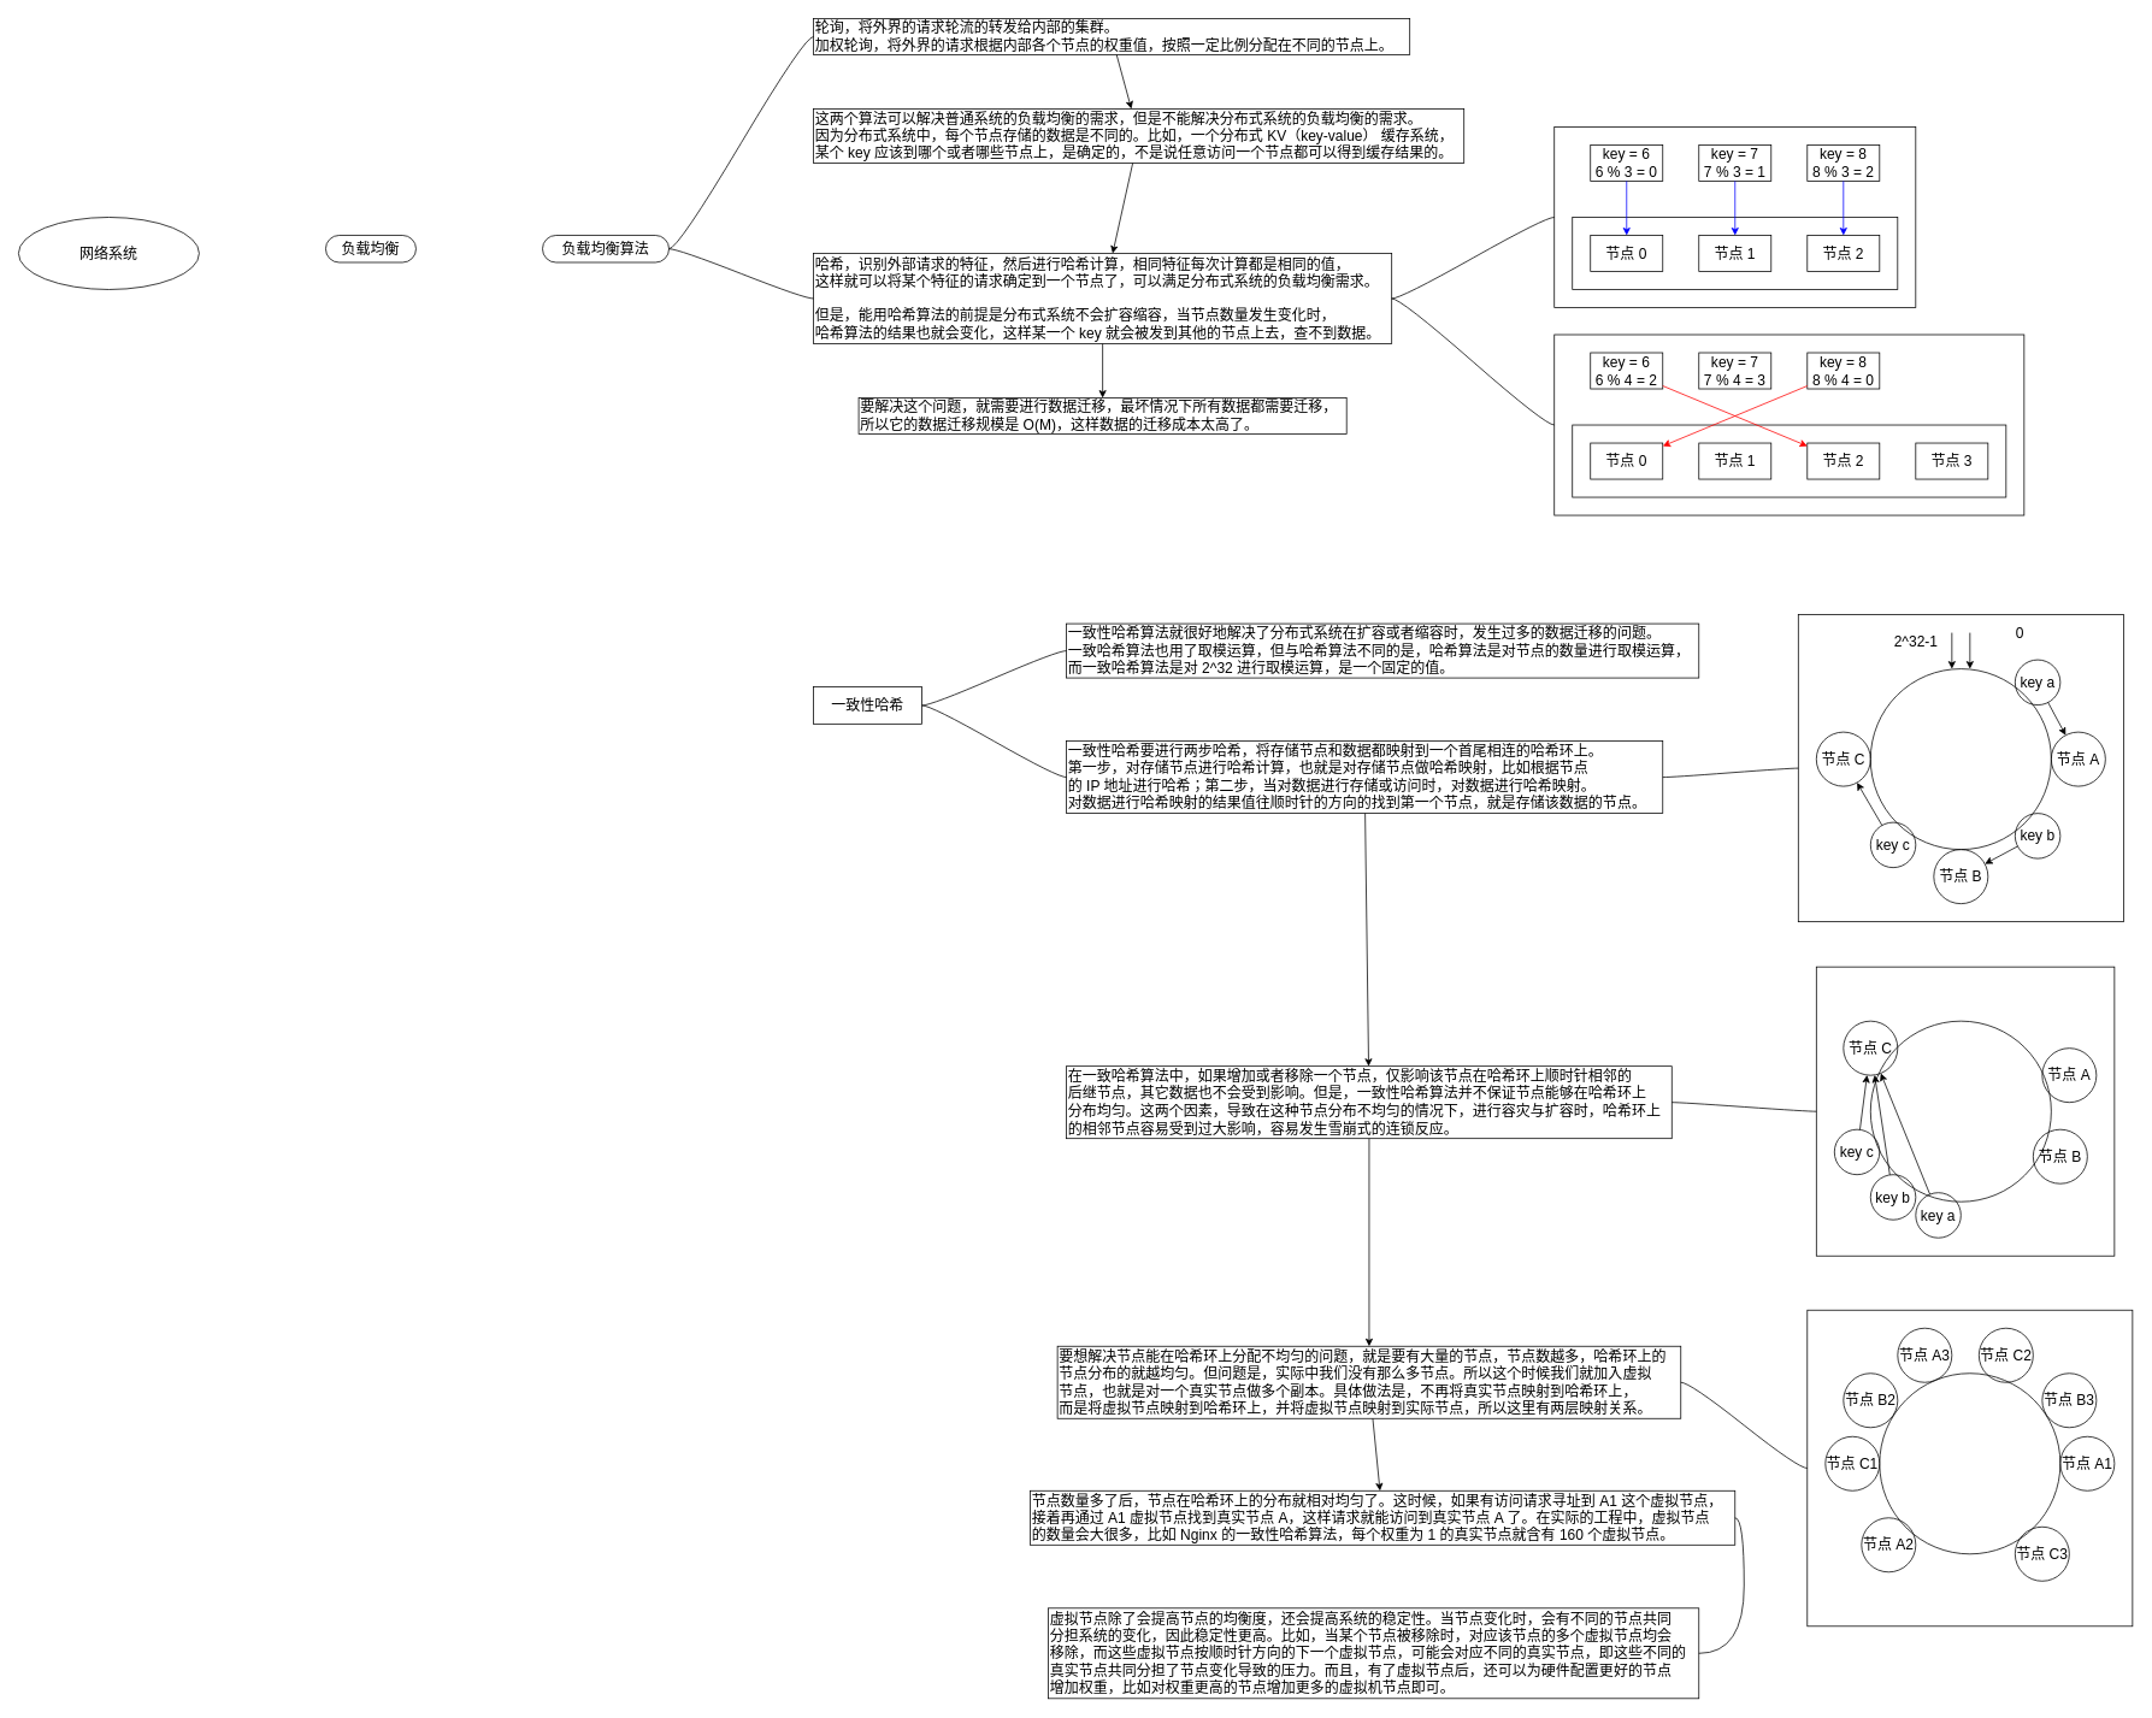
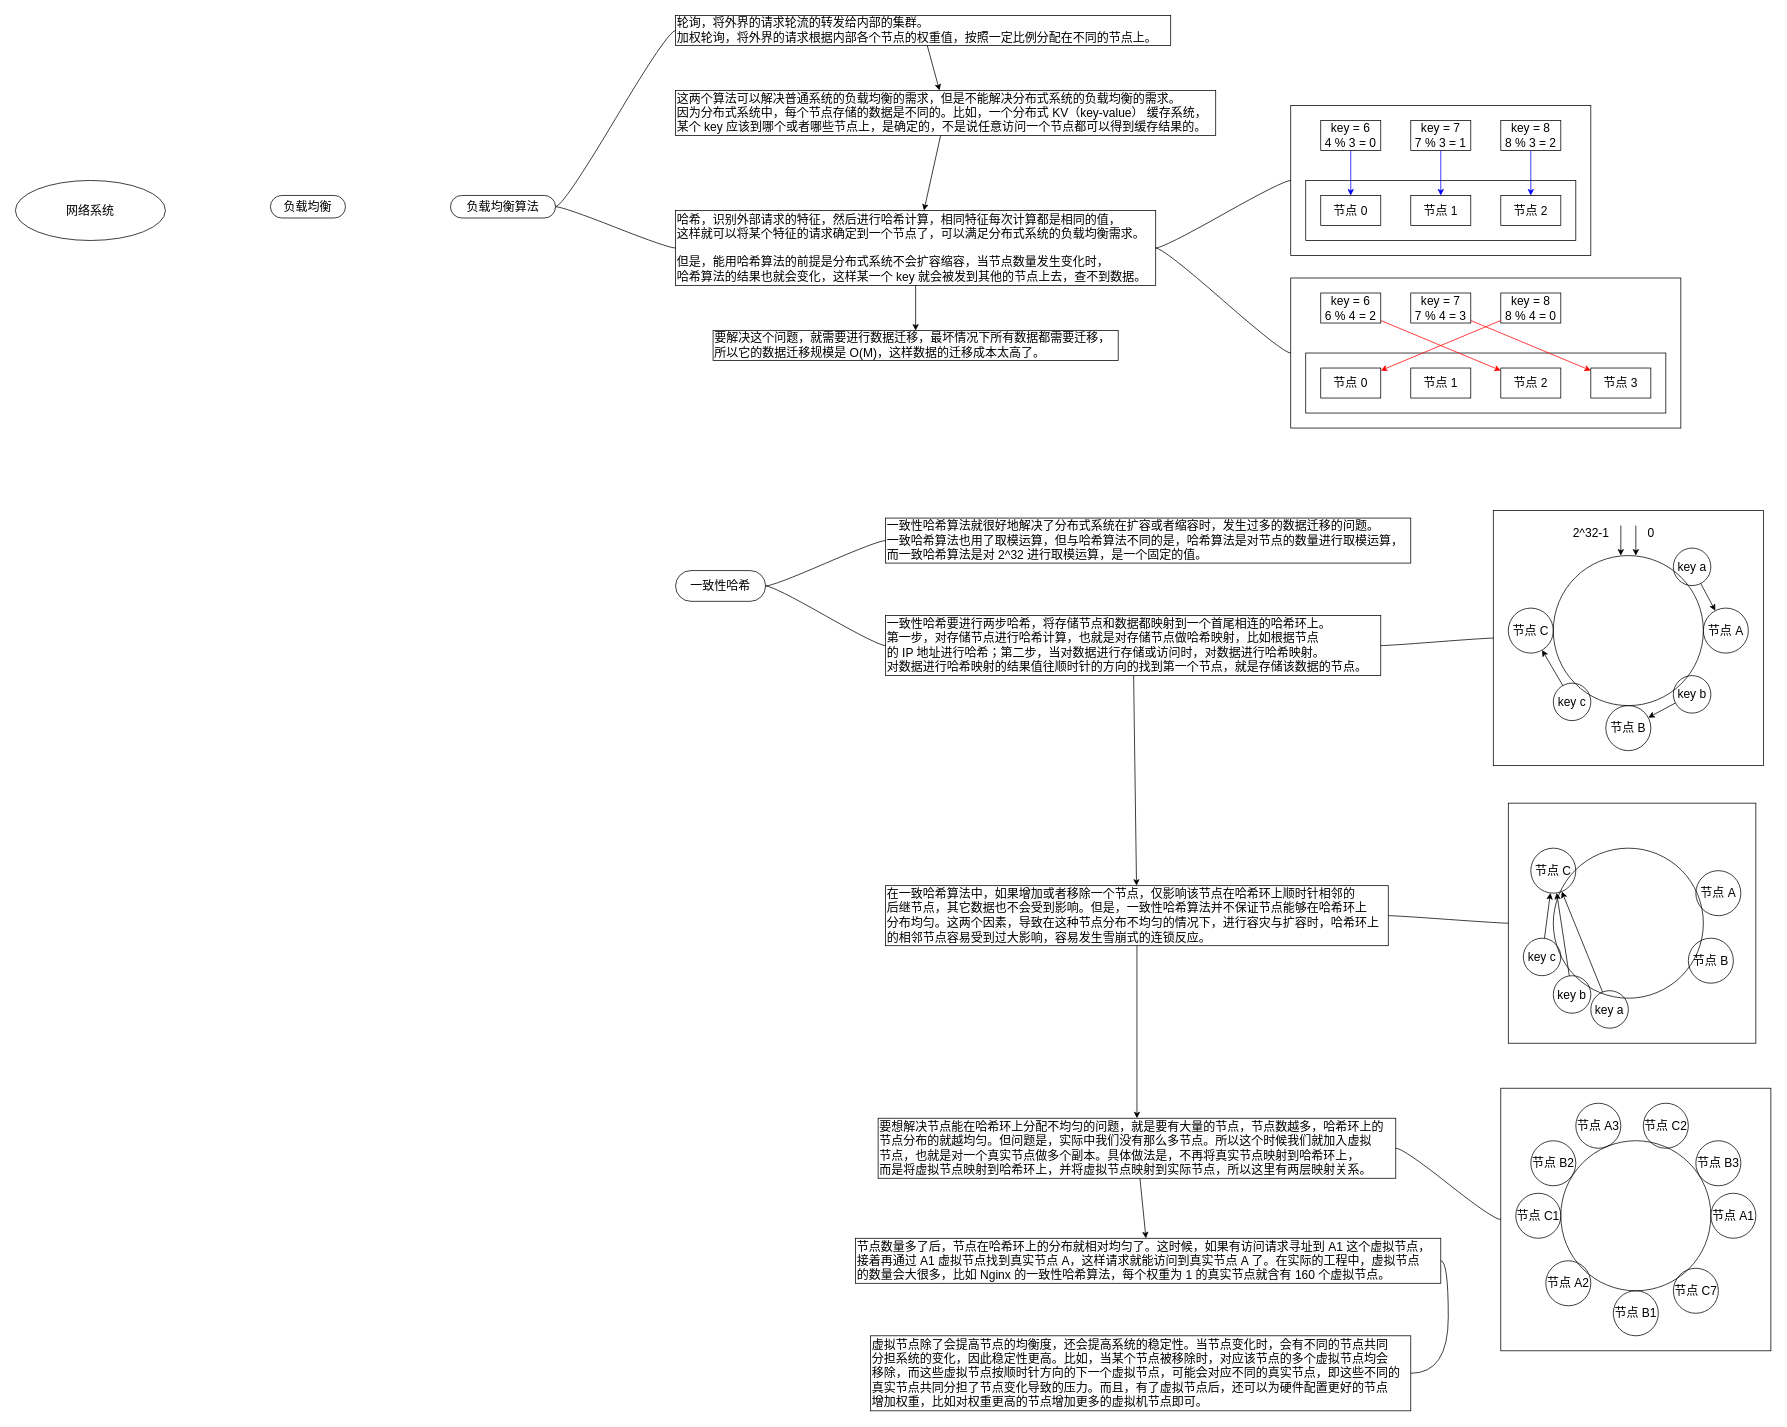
- <mxCell id="15" value="key = 6&lt;br&gt;6 % 3 = 0" style="rounded=0;whiteSpace=wrap;html=1;fontSize=16;strokeColor=default;fillColor=none;" vertex="1" parent="13"><mxGeometry x="40" y="20" width="80" height="40" as="geometry" /></mxCell>
+ <mxCell id="15" value="key = 6&lt;br&gt;4 % 3 = 0" style="rounded=0;whiteSpace=wrap;html=1;fontSize=16;strokeColor=default;fillColor=none;" vertex="1" parent="13"><mxGeometry x="40" y="20" width="80" height="40" as="geometry" /></mxCell>
+ <mxCell id="34" value="" style="endArrow=classic;html=1;rounded=0;fontSize=16;strokeColor=#FF0000;" edge="1" parent="25" source="28" target="36"><mxGeometry width="50" height="50" relative="1" as="geometry"><mxPoint x="200" y="70" as="sourcePoint" /><mxPoint x="250" y="20" as="targetPoint" /></mxGeometry></mxCell>
- <mxCell id="56" value="0" style="text;html=1;align=center;verticalAlign=middle;resizable=0;points=[];autosize=1;strokeColor=none;fillColor=none;fontSize=16;container=0;" vertex="1" parent="49"><mxGeometry x="235" y="10" width="20" height="20" as="geometry" /></mxCell>
+ <mxCell id="56" value="0" style="text;html=1;align=center;verticalAlign=middle;resizable=0;points=[];autosize=1;strokeColor=none;fillColor=none;fontSize=16;container=0;" vertex="1" parent="49"><mxGeometry x="200" y="20" width="20" height="20" as="geometry" /></mxCell>
- <mxCell id="4" value="一致性哈希" style="whiteSpace=wrap;html=1;arcSize=50;align=center;verticalAlign=middle;strokeWidth=1;autosize=1;spacing=4;treeFolding=1;treeMoving=1;newEdgeStyle={&quot;edgeStyle&quot;:&quot;entityRelationEdgeStyle&quot;,&quot;startArrow&quot;:&quot;none&quot;,&quot;endArrow&quot;:&quot;none&quot;,&quot;segment&quot;:10,&quot;curved&quot;:1};fontSize=16;rounded=0;" vertex="1" parent="1"><mxGeometry x="900" y="760" width="120" height="41" as="geometry" /></mxCell>
+ <mxCell id="4" value="一致性哈希" style="whiteSpace=wrap;html=1;rounded=1;arcSize=50;align=center;verticalAlign=middle;strokeWidth=1;autosize=1;spacing=4;treeFolding=1;treeMoving=1;newEdgeStyle={&quot;edgeStyle&quot;:&quot;entityRelationEdgeStyle&quot;,&quot;startArrow&quot;:&quot;none&quot;,&quot;endArrow&quot;:&quot;none&quot;,&quot;segment&quot;:10,&quot;curved&quot;:1};fontSize=16;" vertex="1" parent="1"><mxGeometry x="900" y="760" width="120" height="41" as="geometry" /></mxCell>
- <mxCell id="86" value="节点 C3" style="ellipse;whiteSpace=wrap;html=1;aspect=fixed;fontSize=16;strokeColor=default;fillColor=none;container=0;" vertex="1" parent="80"><mxGeometry x="230" y="240" width="60" height="60" as="geometry" /></mxCell>
+ <mxCell id="86" value="节点 C7" style="ellipse;whiteSpace=wrap;html=1;aspect=fixed;fontSize=16;strokeColor=default;fillColor=none;container=0;" vertex="1" parent="80"><mxGeometry x="230" y="240" width="60" height="60" as="geometry" /></mxCell>
+ <mxCell id="87" value="节点 B1" style="ellipse;whiteSpace=wrap;html=1;aspect=fixed;fontSize=16;strokeColor=default;fillColor=none;container=0;" vertex="1" parent="80"><mxGeometry x="150" y="270" width="60" height="60" as="geometry" /></mxCell>
